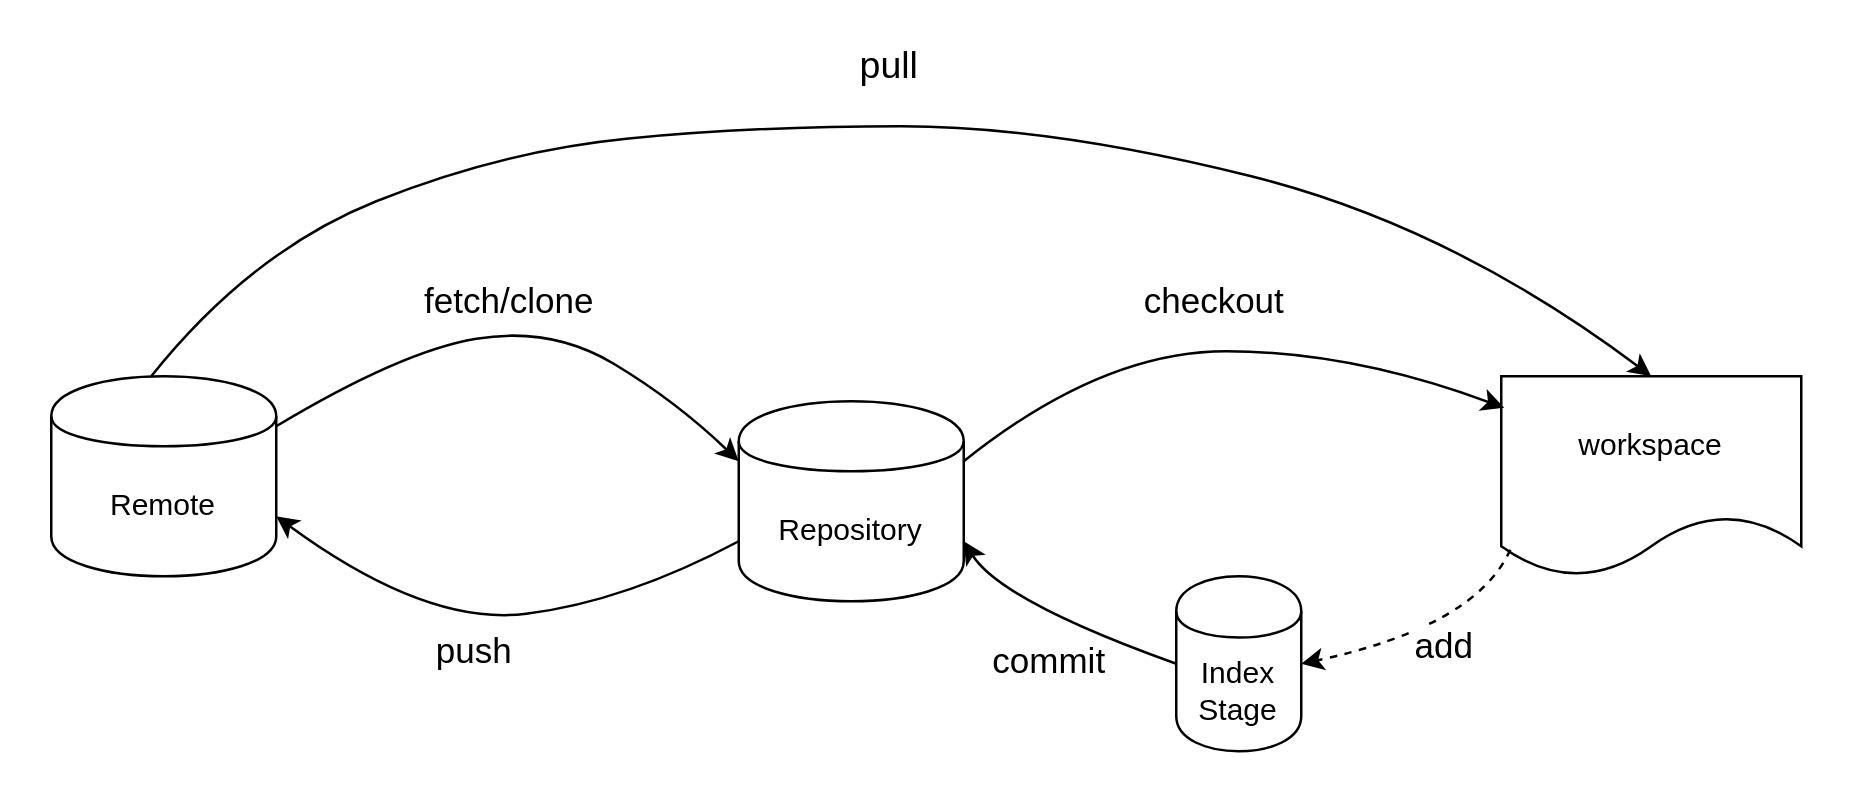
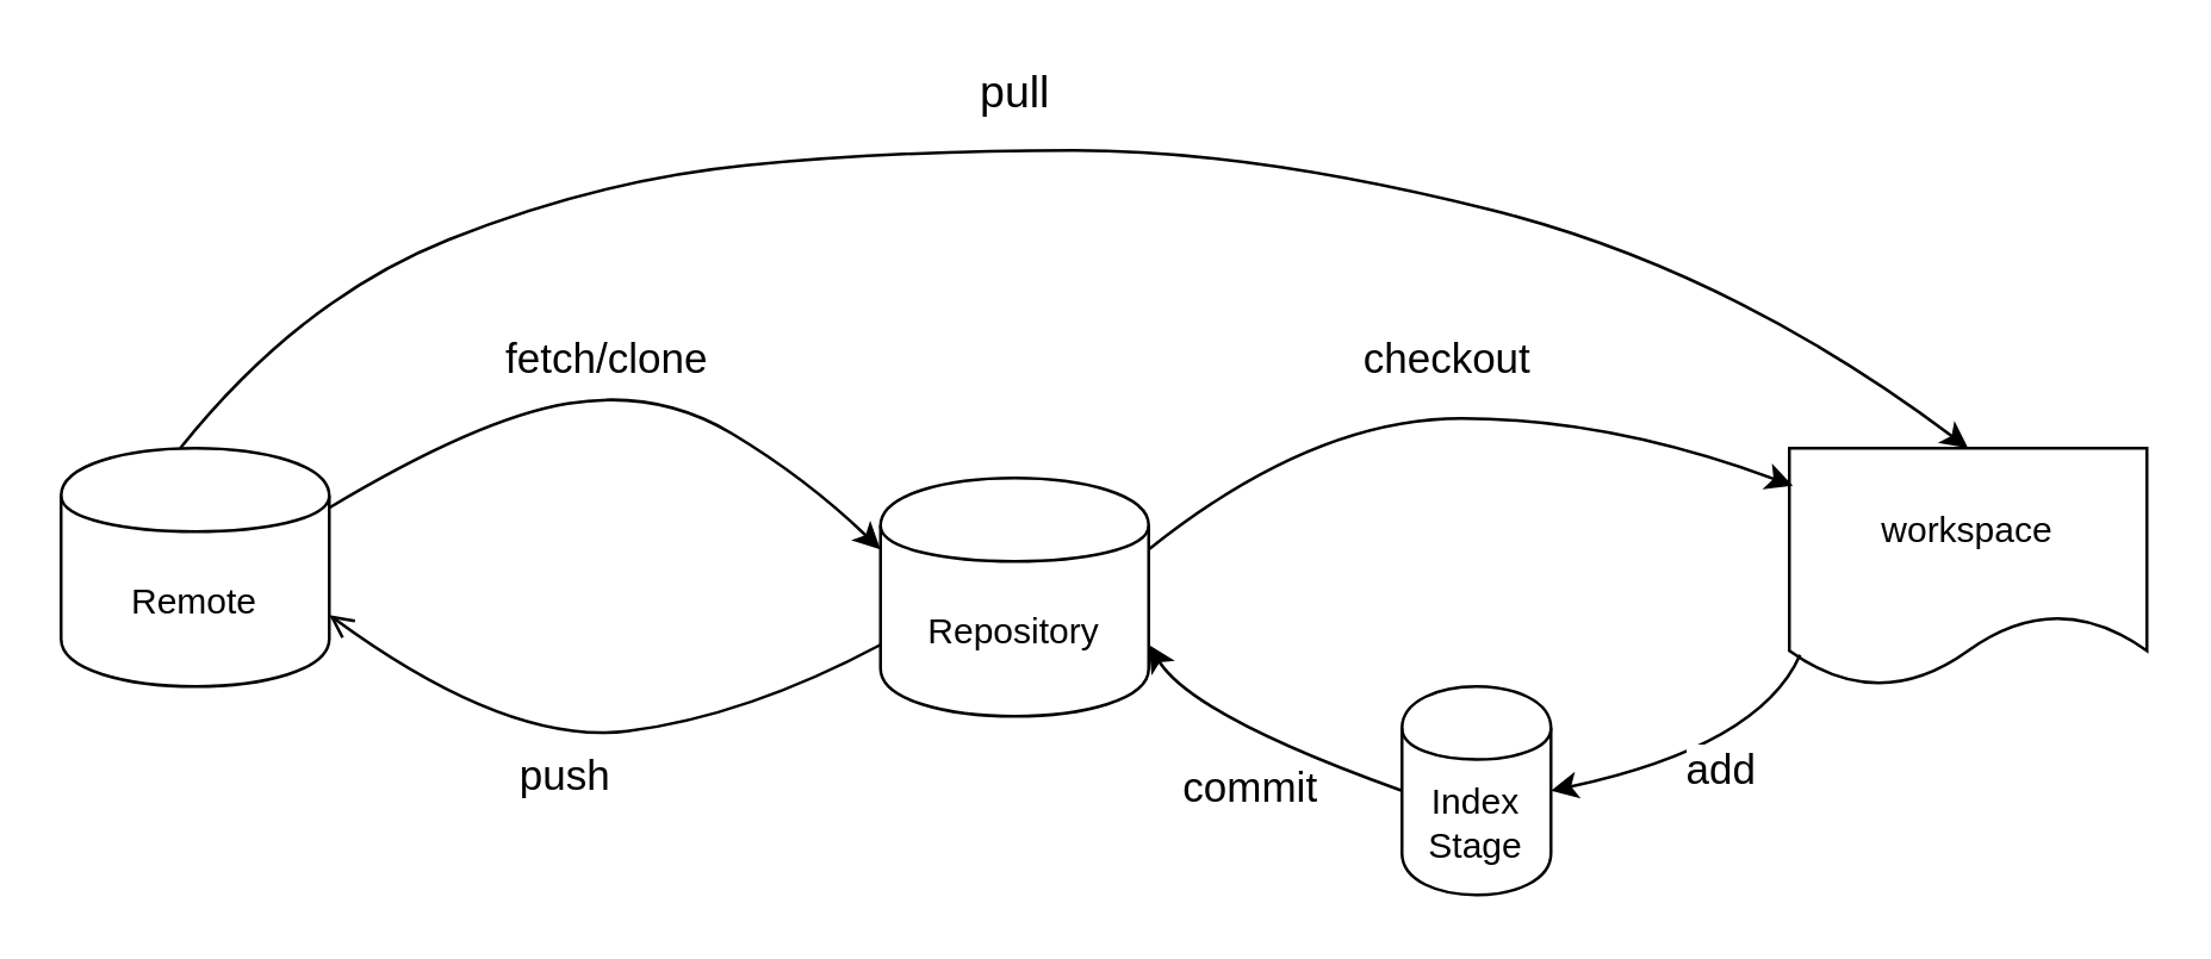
- <mxCell id="7" value="&lt;font style=&quot;font-size: 15px&quot;&gt;pull&lt;/font&gt;" style="text;html=1;align=center;verticalAlign=middle;resizable=0;points=[];autosize=1;" vertex="1" parent="1"><mxGeometry x="335" y="15" width="40" height="20" as="geometry" /></mxCell>
+ <mxCell id="7" value="&lt;font style=&quot;font-size: 15px&quot;&gt;pull&lt;/font&gt;" style="text;html=1;align=center;verticalAlign=middle;resizable=0;points=[];autosize=1;" vertex="1" parent="1"><mxGeometry x="320" y="20" width="40" height="20" as="geometry" /></mxCell>
- <mxCell id="10" value="" style="curved=1;endArrow=classic;html=1;entryX=1;entryY=0.7;entryDx=0;entryDy=0;exitX=0;exitY=0.7;exitDx=0;exitDy=0;" edge="1" parent="1" source="4" target="5"><mxGeometry width="50" height="50" relative="1" as="geometry"><mxPoint x="350" y="230" as="sourcePoint" /><mxPoint x="400" y="180" as="targetPoint" /><Array as="points"><mxPoint x="250" y="240" /><mxPoint x="170" y="250" /></Array></mxGeometry></mxCell>
+ <mxCell id="10" value="" style="curved=1;endArrow=open;html=1;entryX=1;entryY=0.7;entryDx=0;entryDy=0;exitX=0;exitY=0.7;exitDx=0;exitDy=0;" edge="1" parent="1" source="4" target="5"><mxGeometry width="50" height="50" relative="1" as="geometry"><mxPoint x="350" y="230" as="sourcePoint" /><mxPoint x="400" y="180" as="targetPoint" /><Array as="points"><mxPoint x="250" y="240" /><mxPoint x="170" y="250" /></Array></mxGeometry></mxCell>
- <mxCell id="14" value="" style="curved=1;endArrow=classic;html=1;exitX=0.03;exitY=0.867;exitDx=0;exitDy=0;exitPerimeter=0;entryX=1;entryY=0.5;entryDx=0;entryDy=0;dashed=1;" edge="1" parent="1" source="2" target="3"><mxGeometry width="50" height="50" relative="1" as="geometry"><mxPoint x="350" y="230" as="sourcePoint" /><mxPoint x="400" y="180" as="targetPoint" /><Array as="points"><mxPoint x="590" y="250" /></Array></mxGeometry></mxCell>
+ <mxCell id="14" value="" style="curved=1;endArrow=classic;html=1;exitX=0.03;exitY=0.867;exitDx=0;exitDy=0;exitPerimeter=0;entryX=1;entryY=0.5;entryDx=0;entryDy=0;" edge="1" parent="1" source="2" target="3"><mxGeometry width="50" height="50" relative="1" as="geometry"><mxPoint x="350" y="230" as="sourcePoint" /><mxPoint x="400" y="180" as="targetPoint" /><Array as="points"><mxPoint x="590" y="250" /></Array></mxGeometry></mxCell>
